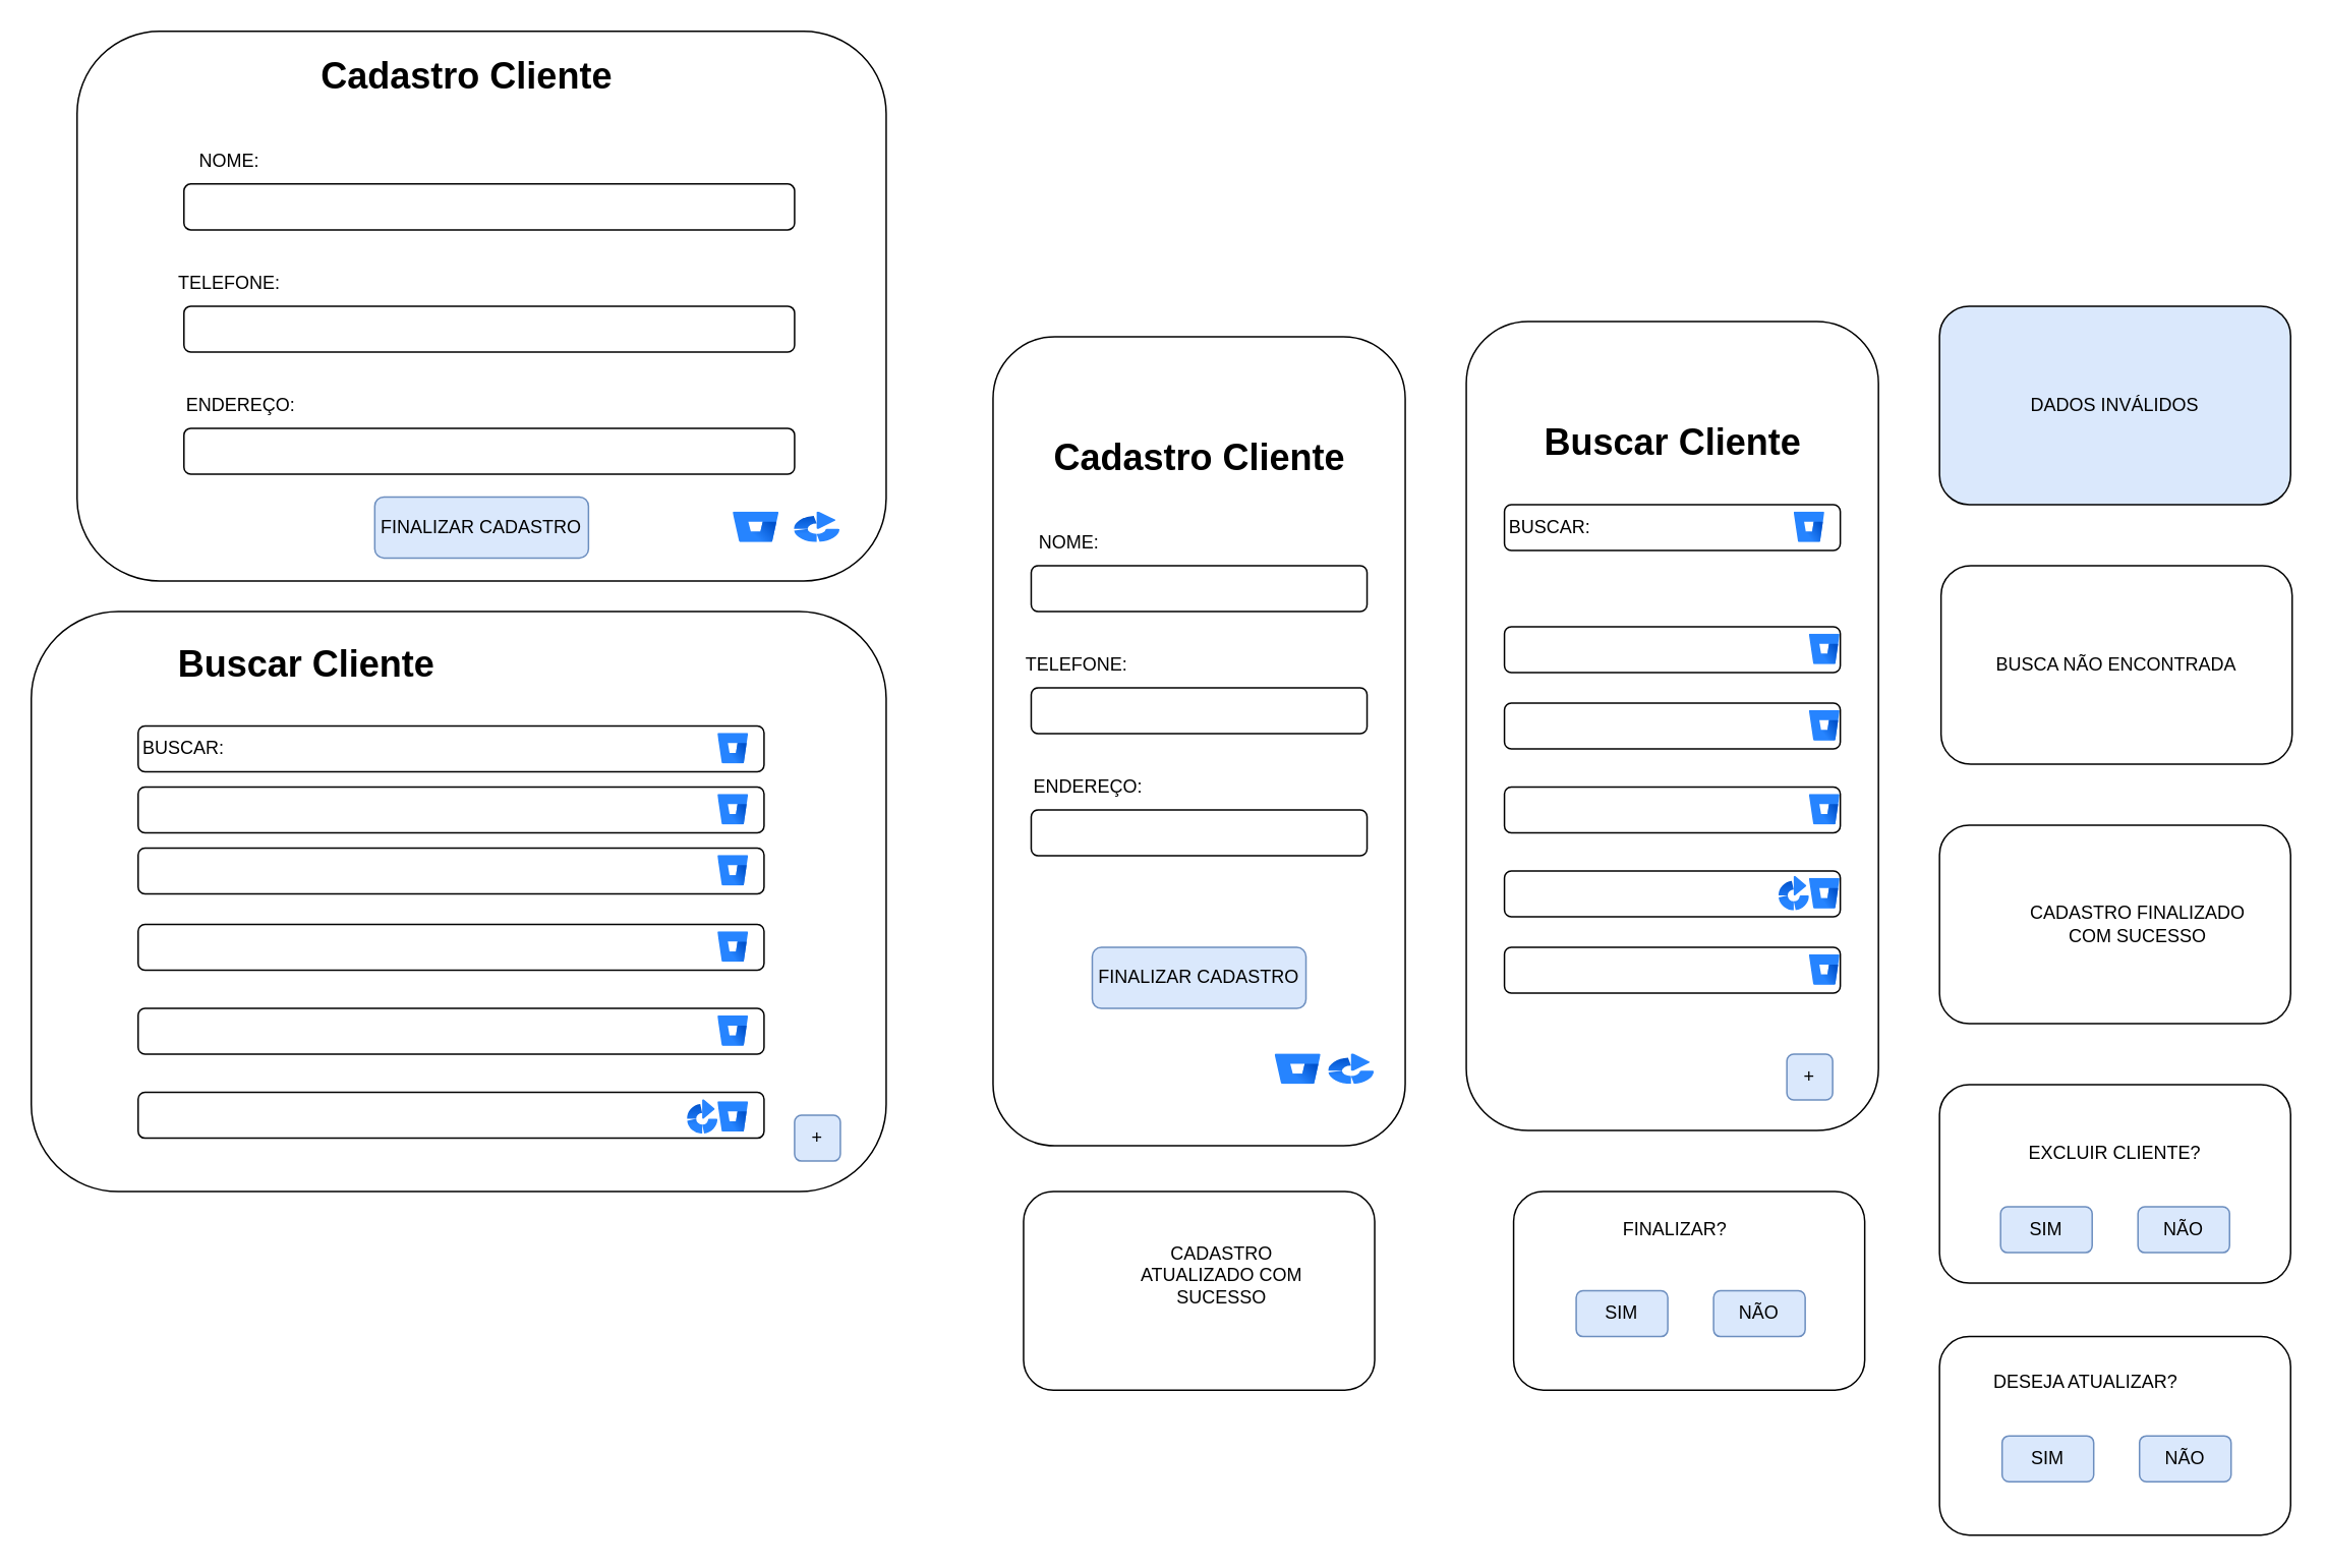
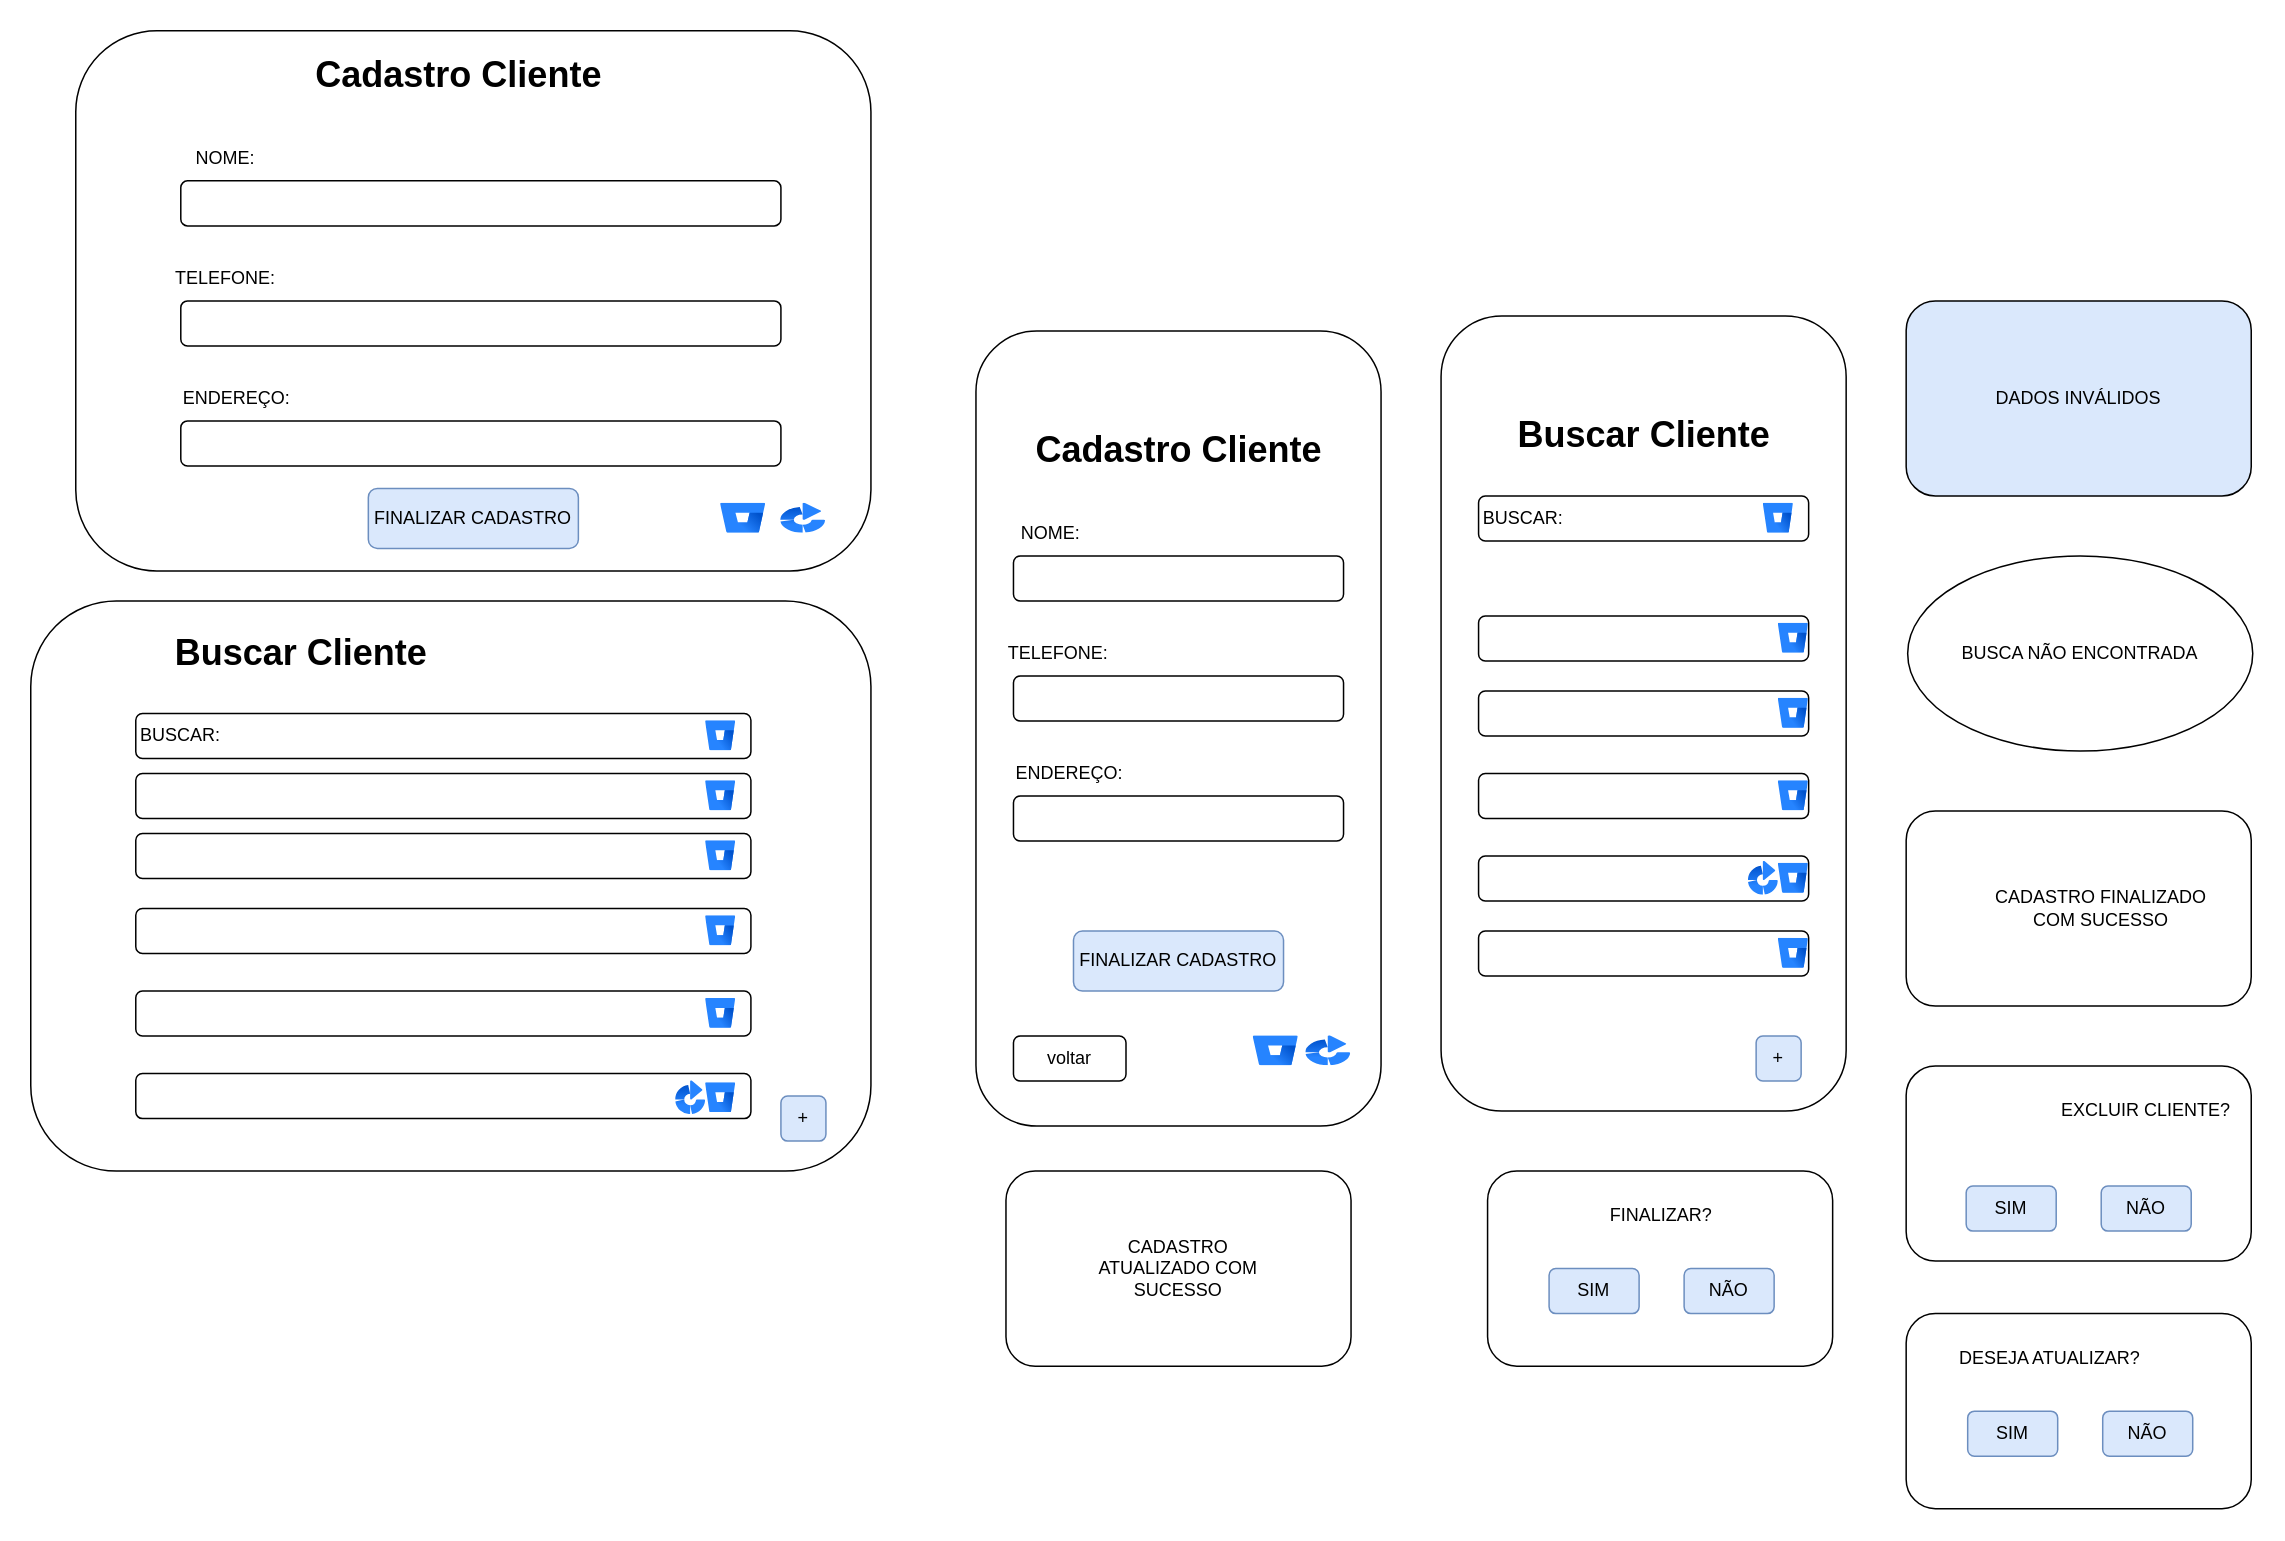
- <mxCell id="26" value="BUSCA NÃO ENCONTRADA" style="rounded=1;whiteSpace=wrap;html=1;" parent="1" vertex="1"><mxGeometry x="1271" y="370" width="230" height="130" as="geometry" /></mxCell>
+ <mxCell id="26" value="BUSCA NÃO ENCONTRADA" style="ellipse;whiteSpace=wrap;html=1;" parent="1" vertex="1"><mxGeometry x="1271" y="370" width="230" height="130" as="geometry" /></mxCell>
+ <mxCell id="76" value="voltar" style="rounded=1;whiteSpace=wrap;html=1;" vertex="1" parent="1"><mxGeometry x="675" y="690" width="75" height="30" as="geometry" /></mxCell>
- <mxCell id="14" value="EXCLUIR CLIENTE?" style="text;html=1;align=center;verticalAlign=middle;whiteSpace=wrap;rounded=0;" parent="1" vertex="1"><mxGeometry x="1320" y="740" width="130" height="30" as="geometry" /></mxCell>
+ <mxCell id="14" value="EXCLUIR CLIENTE?" style="text;html=1;align=center;verticalAlign=middle;whiteSpace=wrap;rounded=0;" parent="1" vertex="1"><mxGeometry x="1365" y="725" width="130" height="30" as="geometry" /></mxCell>
- <mxCell id="43" value="FINALIZAR?" style="text;html=1;align=center;verticalAlign=middle;whiteSpace=wrap;rounded=0;" parent="1" vertex="1"><mxGeometry x="1022" y="790" width="150" height="30" as="geometry" /></mxCell>
+ <mxCell id="43" value="FINALIZAR?" style="text;html=1;align=center;verticalAlign=middle;whiteSpace=wrap;rounded=0;" parent="1" vertex="1"><mxGeometry x="1032" y="795" width="150" height="30" as="geometry" /></mxCell>
- <mxCell id="25" value="CADASTRO ATUALIZADO COM SUCESSO" style="text;html=1;align=center;verticalAlign=middle;whiteSpace=wrap;rounded=0;" parent="1" vertex="1"><mxGeometry x="735" y="805" width="130" height="60" as="geometry" /></mxCell>
+ <mxCell id="25" value="CADASTRO ATUALIZADO COM SUCESSO" style="text;html=1;align=center;verticalAlign=middle;whiteSpace=wrap;rounded=0;" parent="1" vertex="1"><mxGeometry x="720" y="815" width="130" height="60" as="geometry" /></mxCell>
